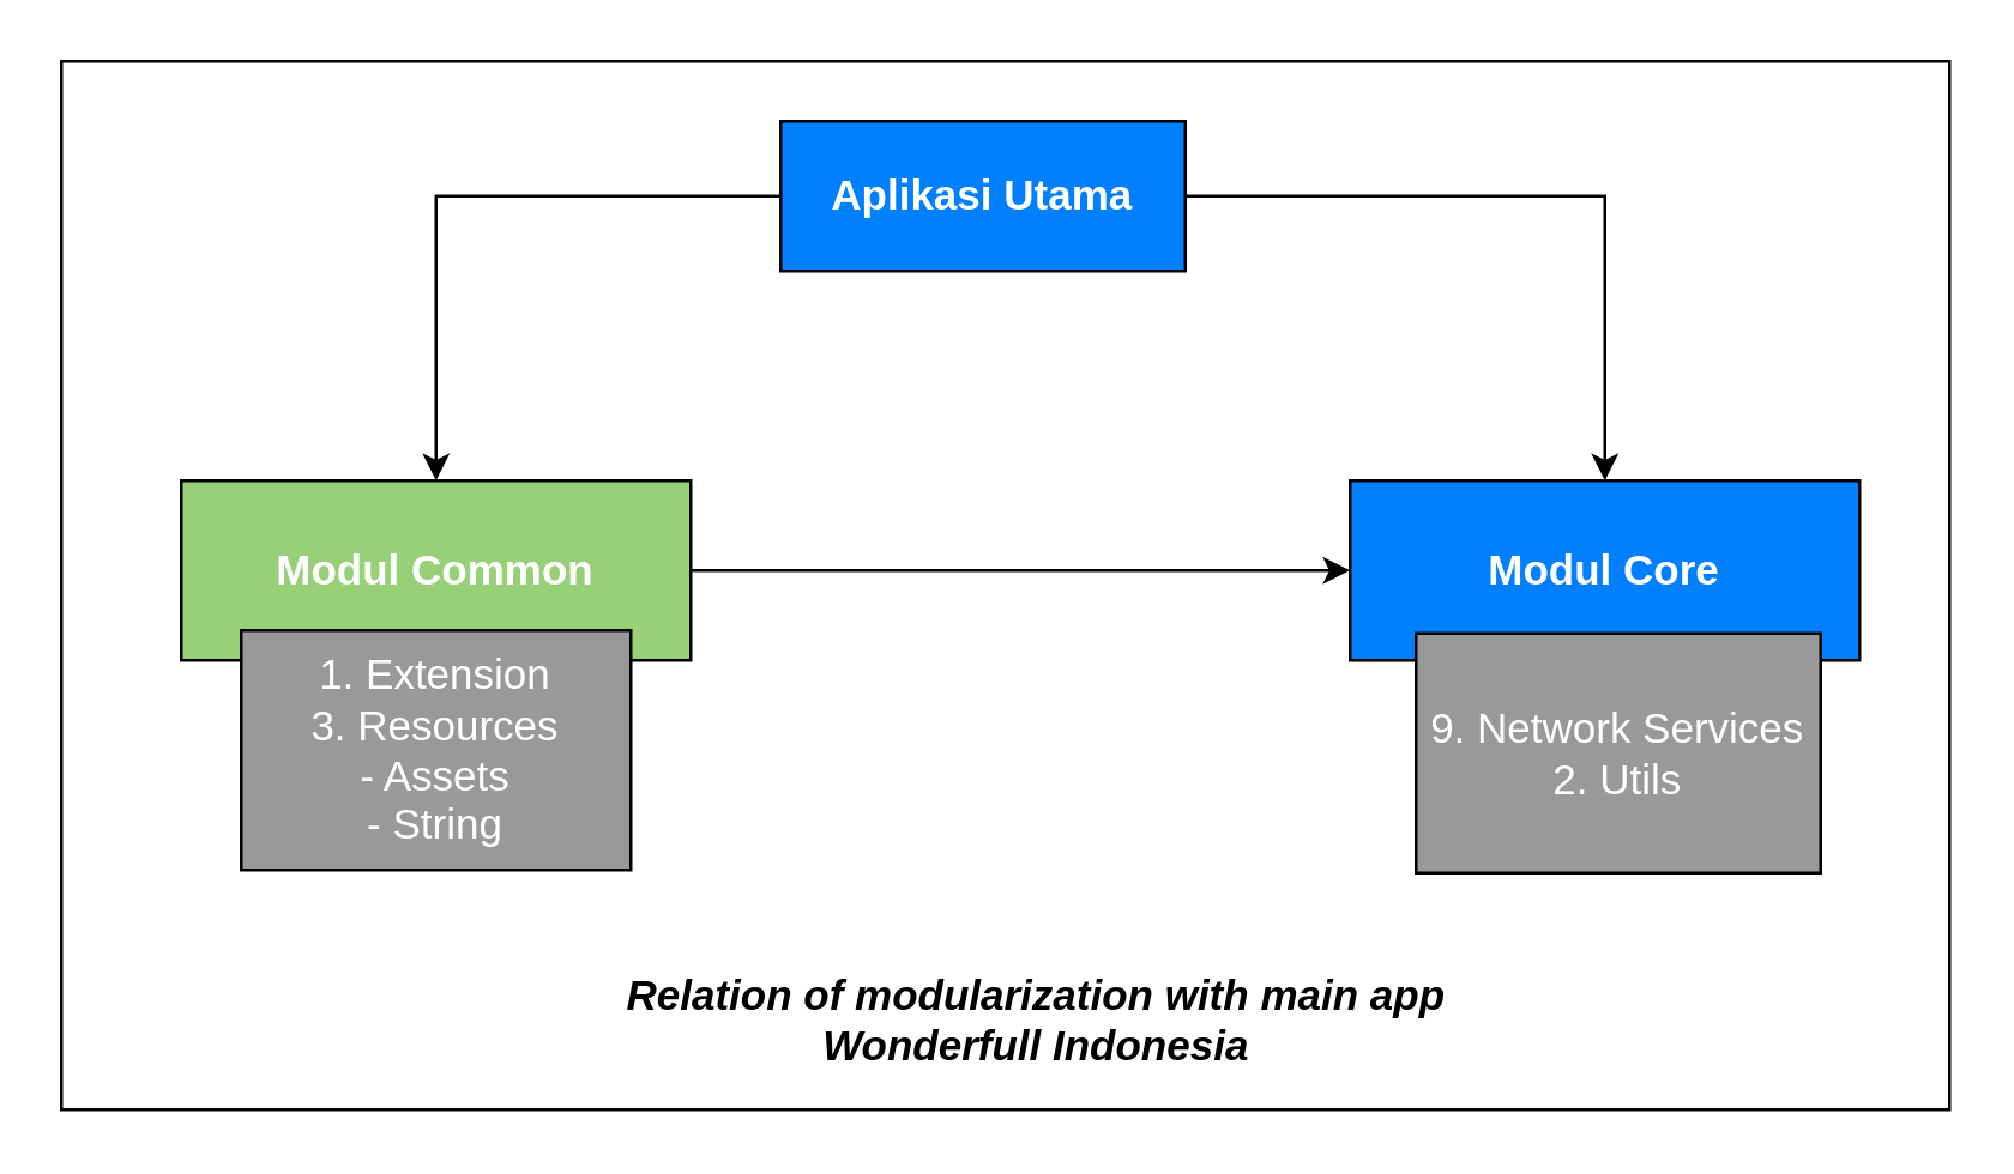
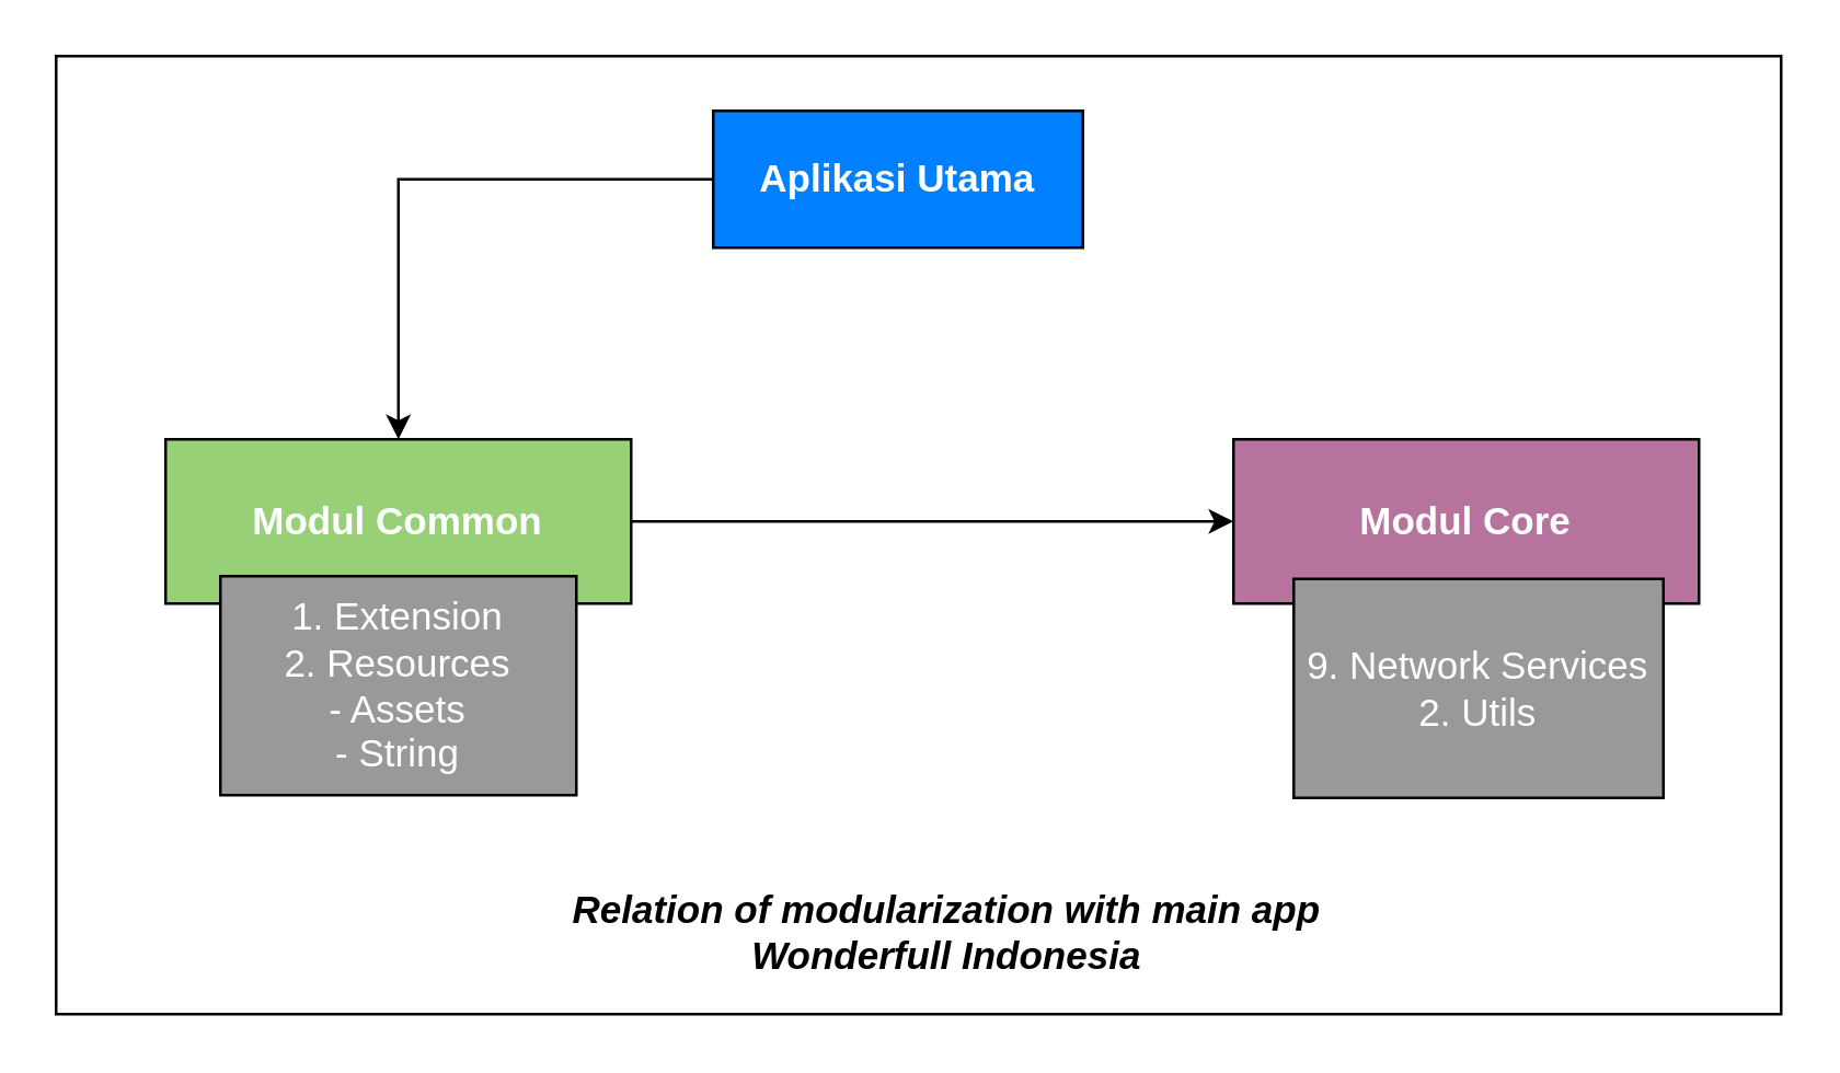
- <mxCell id="3" style="edgeStyle=orthogonalEdgeStyle;rounded=0;orthogonalLoop=1;jettySize=auto;html=1;fontSize=14;fontColor=#FFFFFF;entryX=0.5;entryY=0;entryDx=0;entryDy=0;" edge="1" parent="1" source="4" target="7"><mxGeometry relative="1" as="geometry"><mxPoint x="540" y="65" as="targetPoint" /></mxGeometry></mxCell>
- <mxCell id="7" value="&lt;span style=&quot;font-size: 14px&quot;&gt;&lt;b&gt;Modul Core&lt;/b&gt;&lt;/span&gt;" style="rounded=0;whiteSpace=wrap;html=1;fillColor=#007fff;fontColor=#FFFFFF;" vertex="1" parent="1"><mxGeometry x="450" y="160" width="170" height="60" as="geometry" /></mxCell>
+ <mxCell id="7" value="&lt;span style=&quot;font-size: 14px&quot;&gt;&lt;b&gt;Modul Core&lt;/b&gt;&lt;/span&gt;" style="rounded=0;whiteSpace=wrap;html=1;fillColor=#B5739D;fontColor=#FFFFFF;" vertex="1" parent="1"><mxGeometry x="450" y="160" width="170" height="60" as="geometry" /></mxCell>
- <mxCell id="8" value="1. Extension&lt;br&gt;3. Resources&lt;br&gt;- Assets&lt;br&gt;- String" style="rounded=0;whiteSpace=wrap;html=1;fontSize=14;fontColor=#FFFFFF;fillColor=#999999;" vertex="1" parent="1"><mxGeometry x="80" y="210" width="130" height="80" as="geometry" /></mxCell>
+ <mxCell id="8" value="1. Extension&lt;br&gt;2. Resources&lt;br&gt;- Assets&lt;br&gt;- String" style="rounded=0;whiteSpace=wrap;html=1;fontSize=14;fontColor=#FFFFFF;fillColor=#999999;" vertex="1" parent="1"><mxGeometry x="80" y="210" width="130" height="80" as="geometry" /></mxCell>
